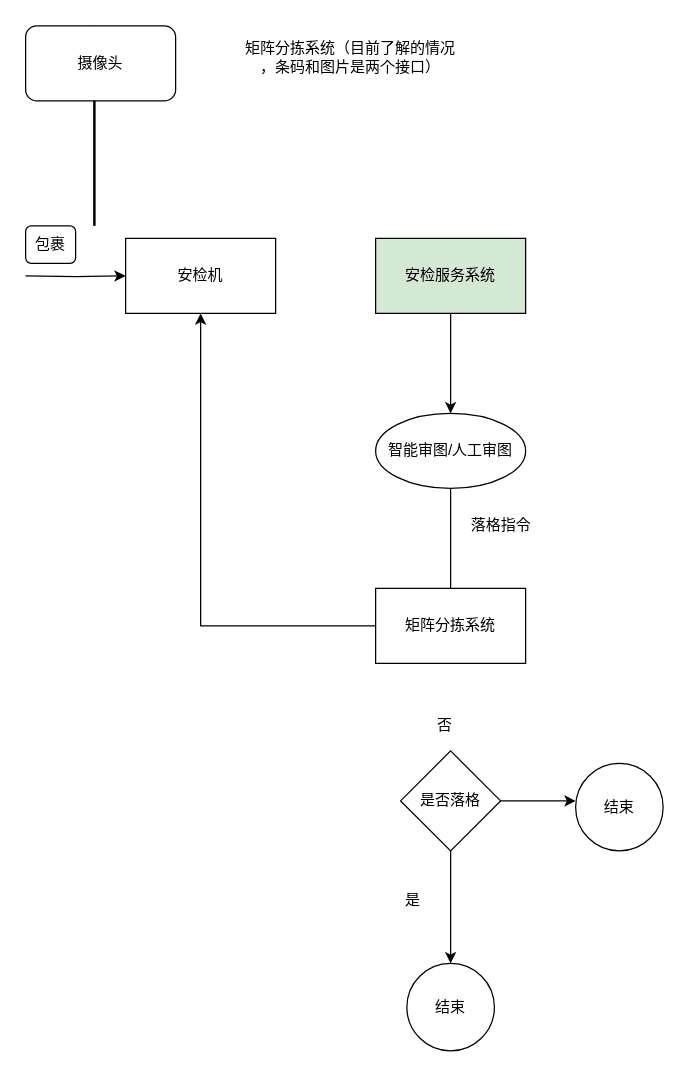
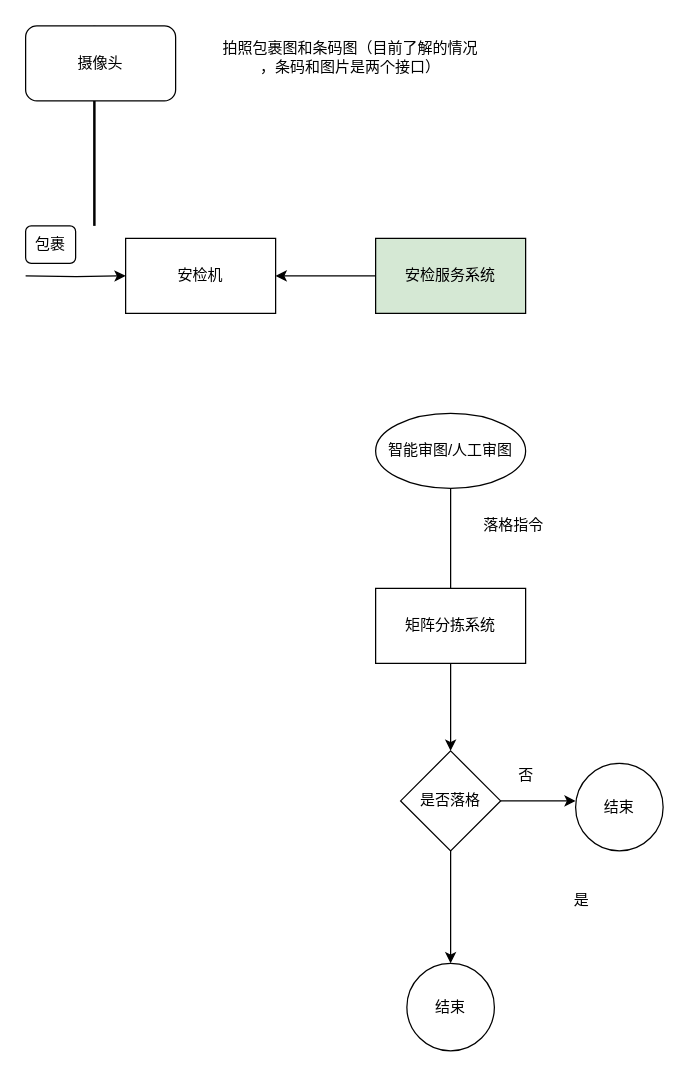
- <mxCell id="13" value="矩阵分拣系统&lt;span&gt;（目前了解的情况&lt;/span&gt;&lt;br&gt;&lt;span&gt;，条码和图片是两个接口）&lt;/span&gt;" style="text;html=1;strokeColor=none;fillColor=none;align=center;verticalAlign=middle;whiteSpace=wrap;rounded=0;" parent="1" vertex="1"><mxGeometry x="160" y="40" width="240" height="10" as="geometry" /></mxCell>
+ <mxCell id="13" value="拍照包裹图和条码图&lt;span&gt;（目前了解的情况&lt;/span&gt;&lt;br&gt;&lt;span&gt;，条码和图片是两个接口）&lt;/span&gt;" style="text;html=1;strokeColor=none;fillColor=none;align=center;verticalAlign=middle;whiteSpace=wrap;rounded=0;" parent="1" vertex="1"><mxGeometry x="160" y="40" width="240" height="10" as="geometry" /></mxCell>
- <mxCell id="7" value="" style="edgeStyle=orthogonalEdgeStyle;rounded=0;orthogonalLoop=1;jettySize=auto;html=1;" parent="1" source="8" target="10" edge="1"><mxGeometry relative="1" as="geometry" /></mxCell>
+ <mxCell id="7" value="" style="edgeStyle=orthogonalEdgeStyle;rounded=0;orthogonalLoop=1;jettySize=auto;html=1;" parent="1" source="8" target="3" edge="1"><mxGeometry relative="1" as="geometry" /></mxCell>
- <mxCell id="17" value="落格指令" style="text;html=1;align=center;verticalAlign=middle;resizable=0;points=[];autosize=1;strokeColor=none;" parent="1" vertex="1"><mxGeometry x="370" y="410" width="60" height="20" as="geometry" /></mxCell>
+ <mxCell id="17" value="落格指令" style="text;html=1;align=center;verticalAlign=middle;resizable=0;points=[];autosize=1;strokeColor=none;" parent="1" vertex="1"><mxGeometry x="380" y="410" width="60" height="20" as="geometry" /></mxCell>
- <mxCell id="11" value="" style="edgeStyle=orthogonalEdgeStyle;rounded=0;orthogonalLoop=1;jettySize=auto;html=1;" parent="1" source="12" target="3" edge="1"><mxGeometry relative="1" as="geometry" /></mxCell>
+ <mxCell id="11" value="" style="edgeStyle=orthogonalEdgeStyle;rounded=0;orthogonalLoop=1;jettySize=auto;html=1;" parent="1" source="12" target="16" edge="1"><mxGeometry relative="1" as="geometry" /></mxCell>
- <mxCell id="19" value="否" style="text;html=1;align=center;verticalAlign=middle;resizable=0;points=[];autosize=1;strokeColor=none;" parent="1" vertex="1"><mxGeometry x="340" y="570" width="30" height="20" as="geometry" /></mxCell>
+ <mxCell id="19" value="否" style="text;html=1;align=center;verticalAlign=middle;resizable=0;points=[];autosize=1;strokeColor=none;" parent="1" vertex="1"><mxGeometry x="405" y="610" width="30" height="20" as="geometry" /></mxCell>
- <mxCell id="18" value="是" style="text;html=1;strokeColor=none;fillColor=none;align=center;verticalAlign=middle;whiteSpace=wrap;rounded=0;" parent="1" vertex="1"><mxGeometry x="310" y="710" width="40" height="20" as="geometry" /></mxCell>
+ <mxCell id="18" value="是" style="text;html=1;strokeColor=none;fillColor=none;align=center;verticalAlign=middle;whiteSpace=wrap;rounded=0;" parent="1" vertex="1"><mxGeometry x="445" y="710" width="40" height="20" as="geometry" /></mxCell>
